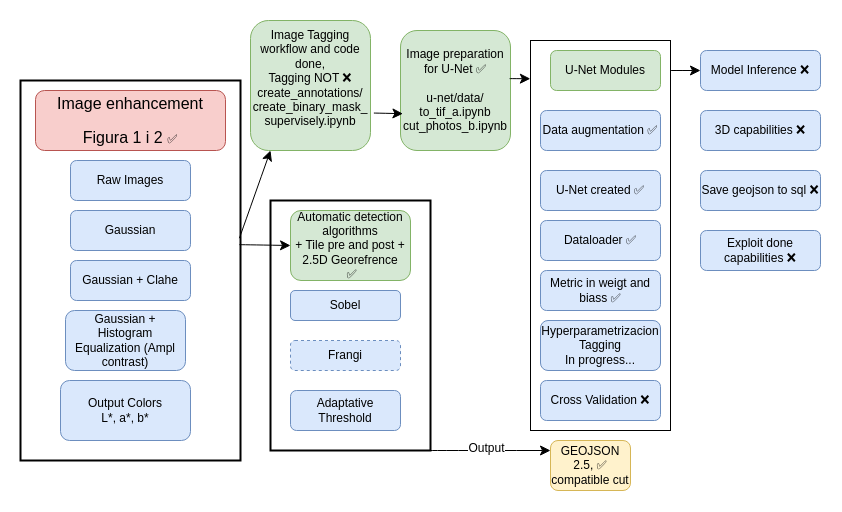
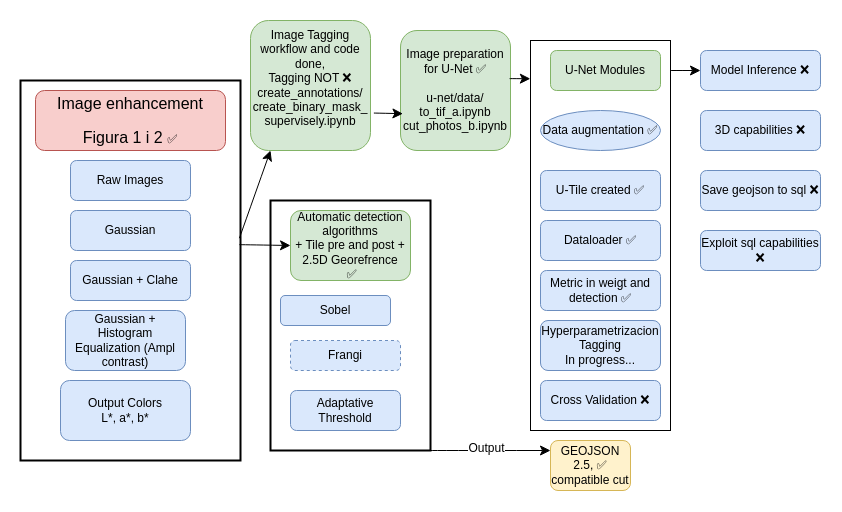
- <mxCell id="22" value="Data augmentation ✅" style="rounded=1;whiteSpace=wrap;html=1;fillColor=#dae8fc;strokeColor=#6c8ebf;" vertex="1" parent="1"><mxGeometry x="540" y="110" width="120" height="40" as="geometry" /></mxCell>
+ <mxCell id="22" value="Data augmentation ✅" style="ellipse;whiteSpace=wrap;html=1;fillColor=#dae8fc;strokeColor=#6c8ebf;" vertex="1" parent="1"><mxGeometry x="540" y="110" width="120" height="40" as="geometry" /></mxCell>
- <mxCell id="23" value="U-Net created ✅ " style="rounded=1;whiteSpace=wrap;html=1;fillColor=#dae8fc;strokeColor=#6c8ebf;" vertex="1" parent="1"><mxGeometry x="540" y="170" width="120" height="40" as="geometry" /></mxCell>
+ <mxCell id="23" value="U-Tile created ✅ " style="rounded=1;whiteSpace=wrap;html=1;fillColor=#dae8fc;strokeColor=#6c8ebf;" vertex="1" parent="1"><mxGeometry x="540" y="170" width="120" height="40" as="geometry" /></mxCell>
- <mxCell id="35" value="Exploit done capabilities ❌ " style="rounded=1;whiteSpace=wrap;html=1;fillColor=#dae8fc;strokeColor=#6c8ebf;" vertex="1" parent="1"><mxGeometry x="700" y="230" width="120" height="40" as="geometry" /></mxCell>
+ <mxCell id="35" value="Exploit sql capabilities ❌ " style="rounded=1;whiteSpace=wrap;html=1;fillColor=#dae8fc;strokeColor=#6c8ebf;" vertex="1" parent="1"><mxGeometry x="700" y="230" width="120" height="40" as="geometry" /></mxCell>
- <mxCell id="25" value="Metric in weigt and biass ✅" style="rounded=1;whiteSpace=wrap;html=1;fillColor=#dae8fc;strokeColor=#6c8ebf;" vertex="1" parent="1"><mxGeometry x="540" y="270" width="120" height="40" as="geometry" /></mxCell>
+ <mxCell id="25" value="Metric in weigt and detection ✅" style="rounded=1;whiteSpace=wrap;html=1;fillColor=#dae8fc;strokeColor=#6c8ebf;" vertex="1" parent="1"><mxGeometry x="540" y="270" width="120" height="40" as="geometry" /></mxCell>
- <mxCell id="13" value="Sobel" style="rounded=1;whiteSpace=wrap;html=1;fillColor=#dae8fc;strokeColor=#6c8ebf;" vertex="1" parent="1"><mxGeometry x="290" y="290" width="110" height="30" as="geometry" /></mxCell>
+ <mxCell id="13" value="Sobel" style="rounded=1;whiteSpace=wrap;html=1;fillColor=#dae8fc;strokeColor=#6c8ebf;" vertex="1" parent="1"><mxGeometry x="280" y="295" width="110" height="30" as="geometry" /></mxCell>
